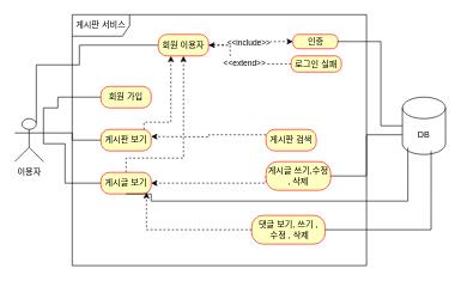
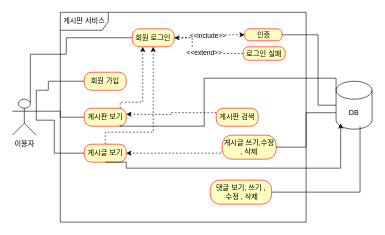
- <mxCell id="15" value="회원 이용자" style="rounded=1;whiteSpace=wrap;html=1;arcSize=40;fontColor=#000000;fillColor=#ffffc0;strokeColor=#ff0000;" vertex="1" parent="1"><mxGeometry x="220" y="47.5" width="70" height="30" as="geometry" /></mxCell>
+ <mxCell id="15" value="회원 로그인" style="rounded=1;whiteSpace=wrap;html=1;arcSize=40;fontColor=#000000;fillColor=#ffffc0;strokeColor=#ff0000;" vertex="1" parent="1"><mxGeometry x="220" y="47.5" width="70" height="30" as="geometry" /></mxCell>
+ <mxCell id="28" style="edgeStyle=orthogonalEdgeStyle;rounded=0;orthogonalLoop=1;jettySize=auto;html=1;exitX=0.851;exitY=0.927;exitDx=0;exitDy=0;entryX=0;entryY=0;entryDx=0;entryDy=15;entryPerimeter=0;exitPerimeter=0;endArrow=none;startFill=0;" edge="1" parent="1" source="10" target="26"><mxGeometry relative="1" as="geometry"><Array as="points"><mxPoint x="200" y="210" /><mxPoint x="340" y="210" /><mxPoint x="340" y="130" /><mxPoint x="560" y="130" /></Array></mxGeometry></mxCell>
- <mxCell id="18" value="게시판 검색" style="rounded=1;whiteSpace=wrap;html=1;arcSize=40;fontColor=#000000;fillColor=#ffffc0;strokeColor=#ff0000;" vertex="1" parent="1"><mxGeometry x="370" y="180" width="70" height="30" as="geometry" /></mxCell>
+ <mxCell id="18" value="게시판 검색" style="rounded=1;whiteSpace=wrap;html=1;arcSize=40;fontColor=#000000;fillColor=#ffffc0;strokeColor=#ff0000;" vertex="1" parent="1"><mxGeometry x="360" y="180" width="70" height="30" as="geometry" /></mxCell>
- <mxCell id="29" style="edgeStyle=orthogonalEdgeStyle;rounded=0;orthogonalLoop=1;jettySize=auto;html=1;exitX=0.5;exitY=1;exitDx=0;exitDy=0;entryX=0.127;entryY=0.88;entryDx=0;entryDy=0;entryPerimeter=0;endArrow=none;startFill=0;" edge="1" parent="1" source="12" target="26"><mxGeometry relative="1" as="geometry"><Array as="points"><mxPoint x="210" y="270" /><mxPoint x="210" y="280" /><mxPoint x="568" y="280" /></Array></mxGeometry></mxCell>
+ <mxCell id="29" style="edgeStyle=orthogonalEdgeStyle;rounded=0;orthogonalLoop=1;jettySize=auto;html=1;exitX=0.5;exitY=1;exitDx=0;exitDy=0;entryX=0.127;entryY=0.88;entryDx=0;entryDy=0;entryPerimeter=0;endArrow=classic;startFill=0;" edge="1" parent="1" source="12" target="26"><mxGeometry relative="1" as="geometry"><Array as="points"><mxPoint x="210" y="270" /><mxPoint x="210" y="280" /><mxPoint x="568" y="280" /></Array></mxGeometry></mxCell>
- <mxCell id="25" style="edgeStyle=orthogonalEdgeStyle;rounded=0;orthogonalLoop=1;jettySize=auto;html=1;exitX=0;exitY=0.5;exitDx=0;exitDy=0;entryX=0.906;entryY=0.927;entryDx=0;entryDy=0;entryPerimeter=0;dashed=1;" edge="1" parent="1" source="21" target="12"><mxGeometry relative="1" as="geometry" /></mxCell>
